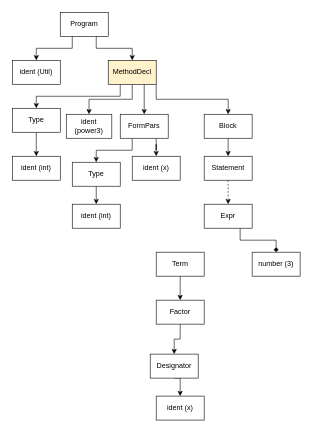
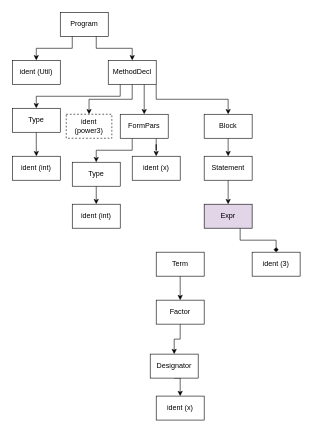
- <mxCell id="10" value="MethodDecl" style="rounded=0;whiteSpace=wrap;html=1;fillColor=#fff2cc;" vertex="1" parent="1"><mxGeometry x="180" y="100" width="80" height="40" as="geometry" /></mxCell>
+ <mxCell id="10" value="MethodDecl" style="rounded=0;whiteSpace=wrap;html=1;" vertex="1" parent="1"><mxGeometry x="180" y="100" width="80" height="40" as="geometry" /></mxCell>
- <mxCell id="14" value="ident (power3)" style="rounded=0;whiteSpace=wrap;html=1;" vertex="1" parent="1"><mxGeometry x="110" y="190" width="76" height="40" as="geometry" /></mxCell>
+ <mxCell id="14" value="ident (power3)" style="rounded=0;whiteSpace=wrap;html=1;dashed=1;" vertex="1" parent="1"><mxGeometry x="110" y="190" width="76" height="40" as="geometry" /></mxCell>
- <mxCell id="24" style="edgeStyle=orthogonalEdgeStyle;rounded=0;orthogonalLoop=1;jettySize=auto;html=1;exitX=0.5;exitY=1;exitDx=0;exitDy=0;entryX=0.5;entryY=0;entryDx=0;entryDy=0;dashed=1;" edge="1" parent="1" source="25" target="27"><mxGeometry relative="1" as="geometry" /></mxCell>
+ <mxCell id="24" style="edgeStyle=orthogonalEdgeStyle;rounded=0;orthogonalLoop=1;jettySize=auto;html=1;exitX=0.5;exitY=1;exitDx=0;exitDy=0;entryX=0.5;entryY=0;entryDx=0;entryDy=0;" edge="1" parent="1" source="25" target="27"><mxGeometry relative="1" as="geometry" /></mxCell>
- <mxCell id="27" value="Expr" style="rounded=0;whiteSpace=wrap;html=1;" vertex="1" parent="1"><mxGeometry x="340" y="340" width="80" height="40" as="geometry" /></mxCell>
+ <mxCell id="27" value="Expr" style="rounded=0;whiteSpace=wrap;html=1;fillColor=#e1d5e7;" vertex="1" parent="1"><mxGeometry x="340" y="340" width="80" height="40" as="geometry" /></mxCell>
- <mxCell id="35" value="number (3)" style="rounded=0;whiteSpace=wrap;html=1;" vertex="1" parent="1"><mxGeometry x="420" y="420" width="80" height="40" as="geometry" /></mxCell>
+ <mxCell id="35" value="ident (3)" style="rounded=0;whiteSpace=wrap;html=1;" vertex="1" parent="1"><mxGeometry x="420" y="420" width="80" height="40" as="geometry" /></mxCell>
